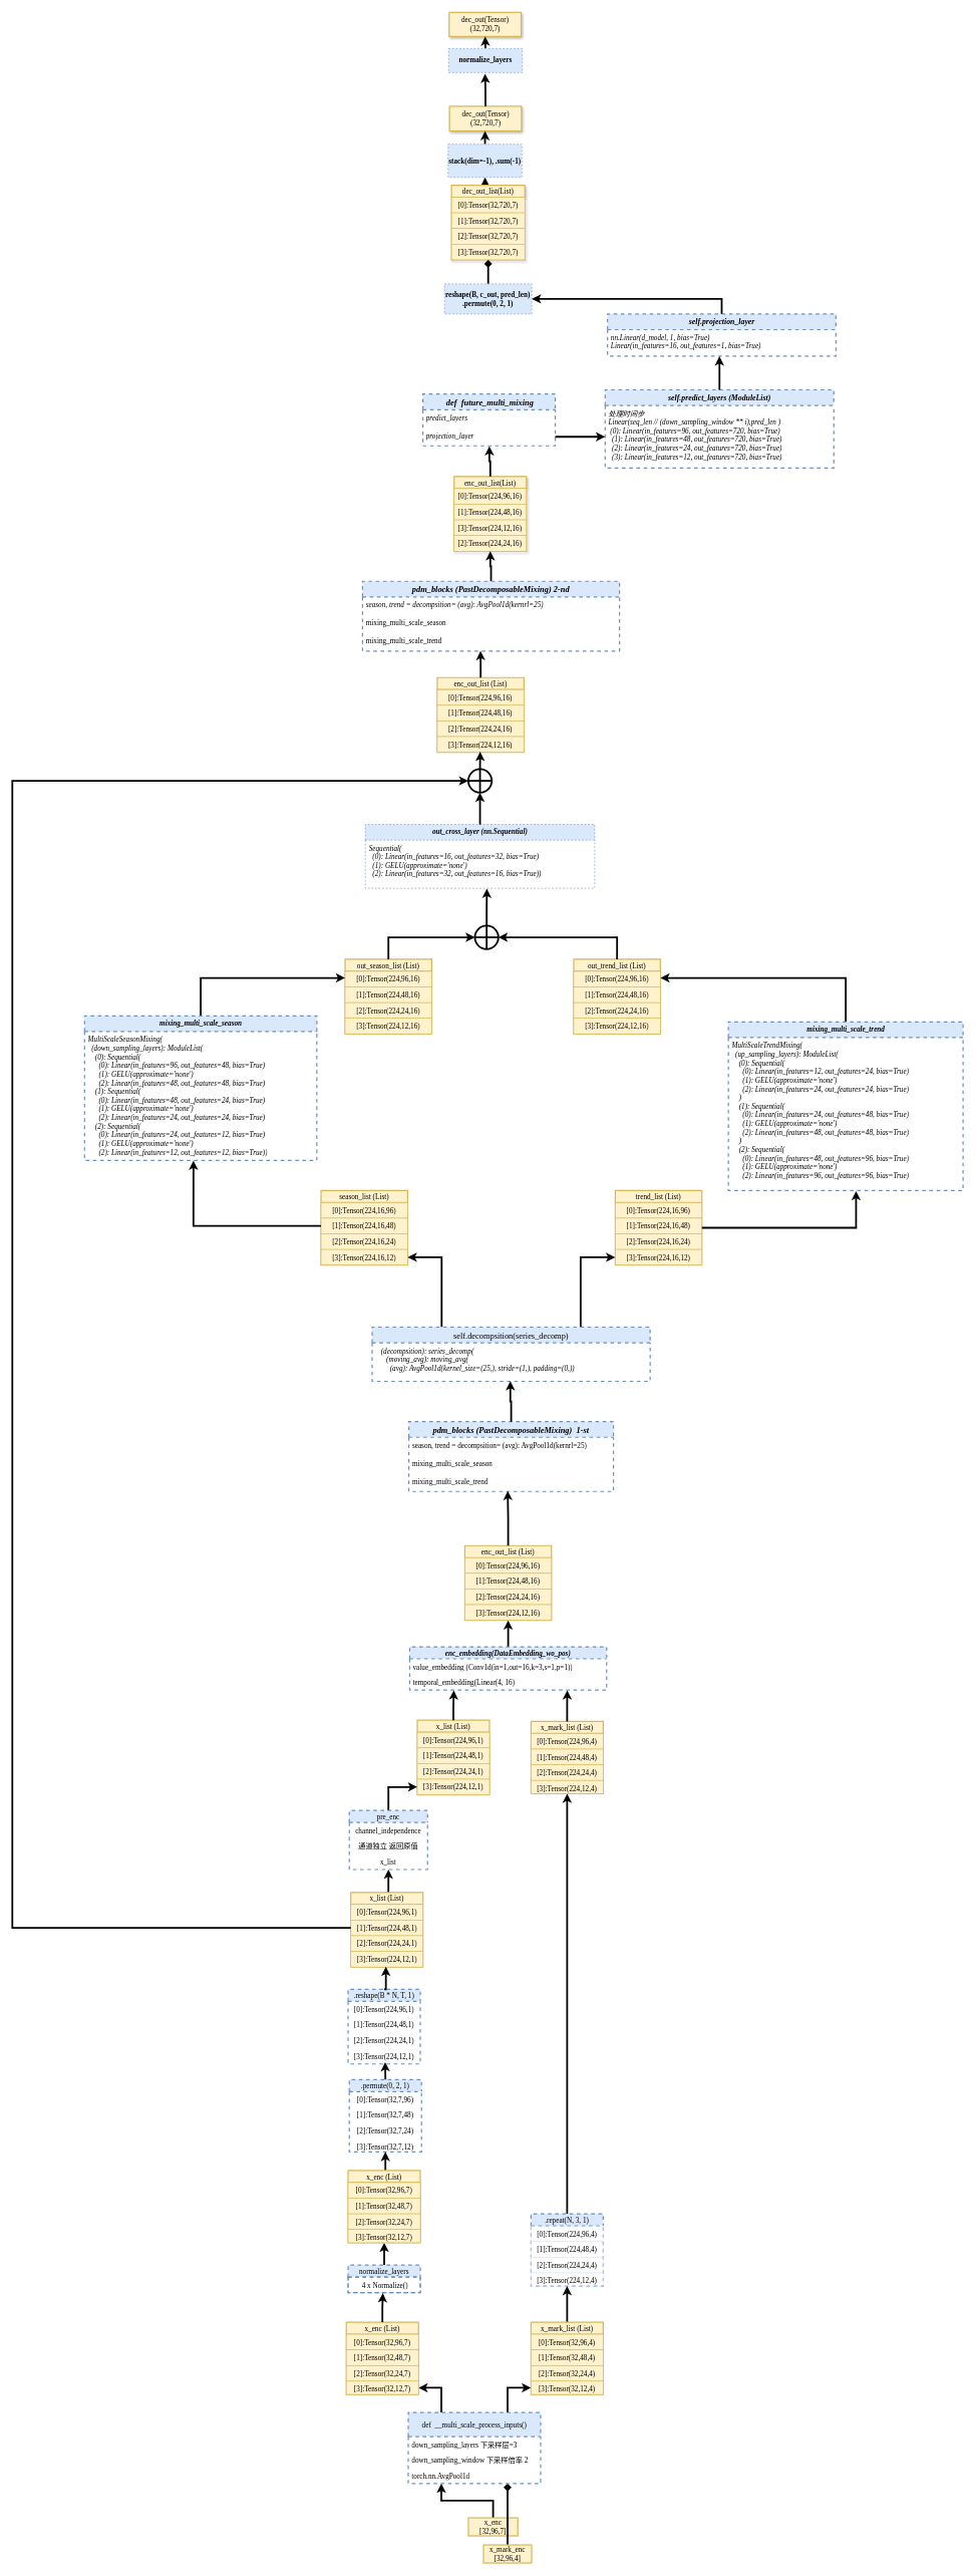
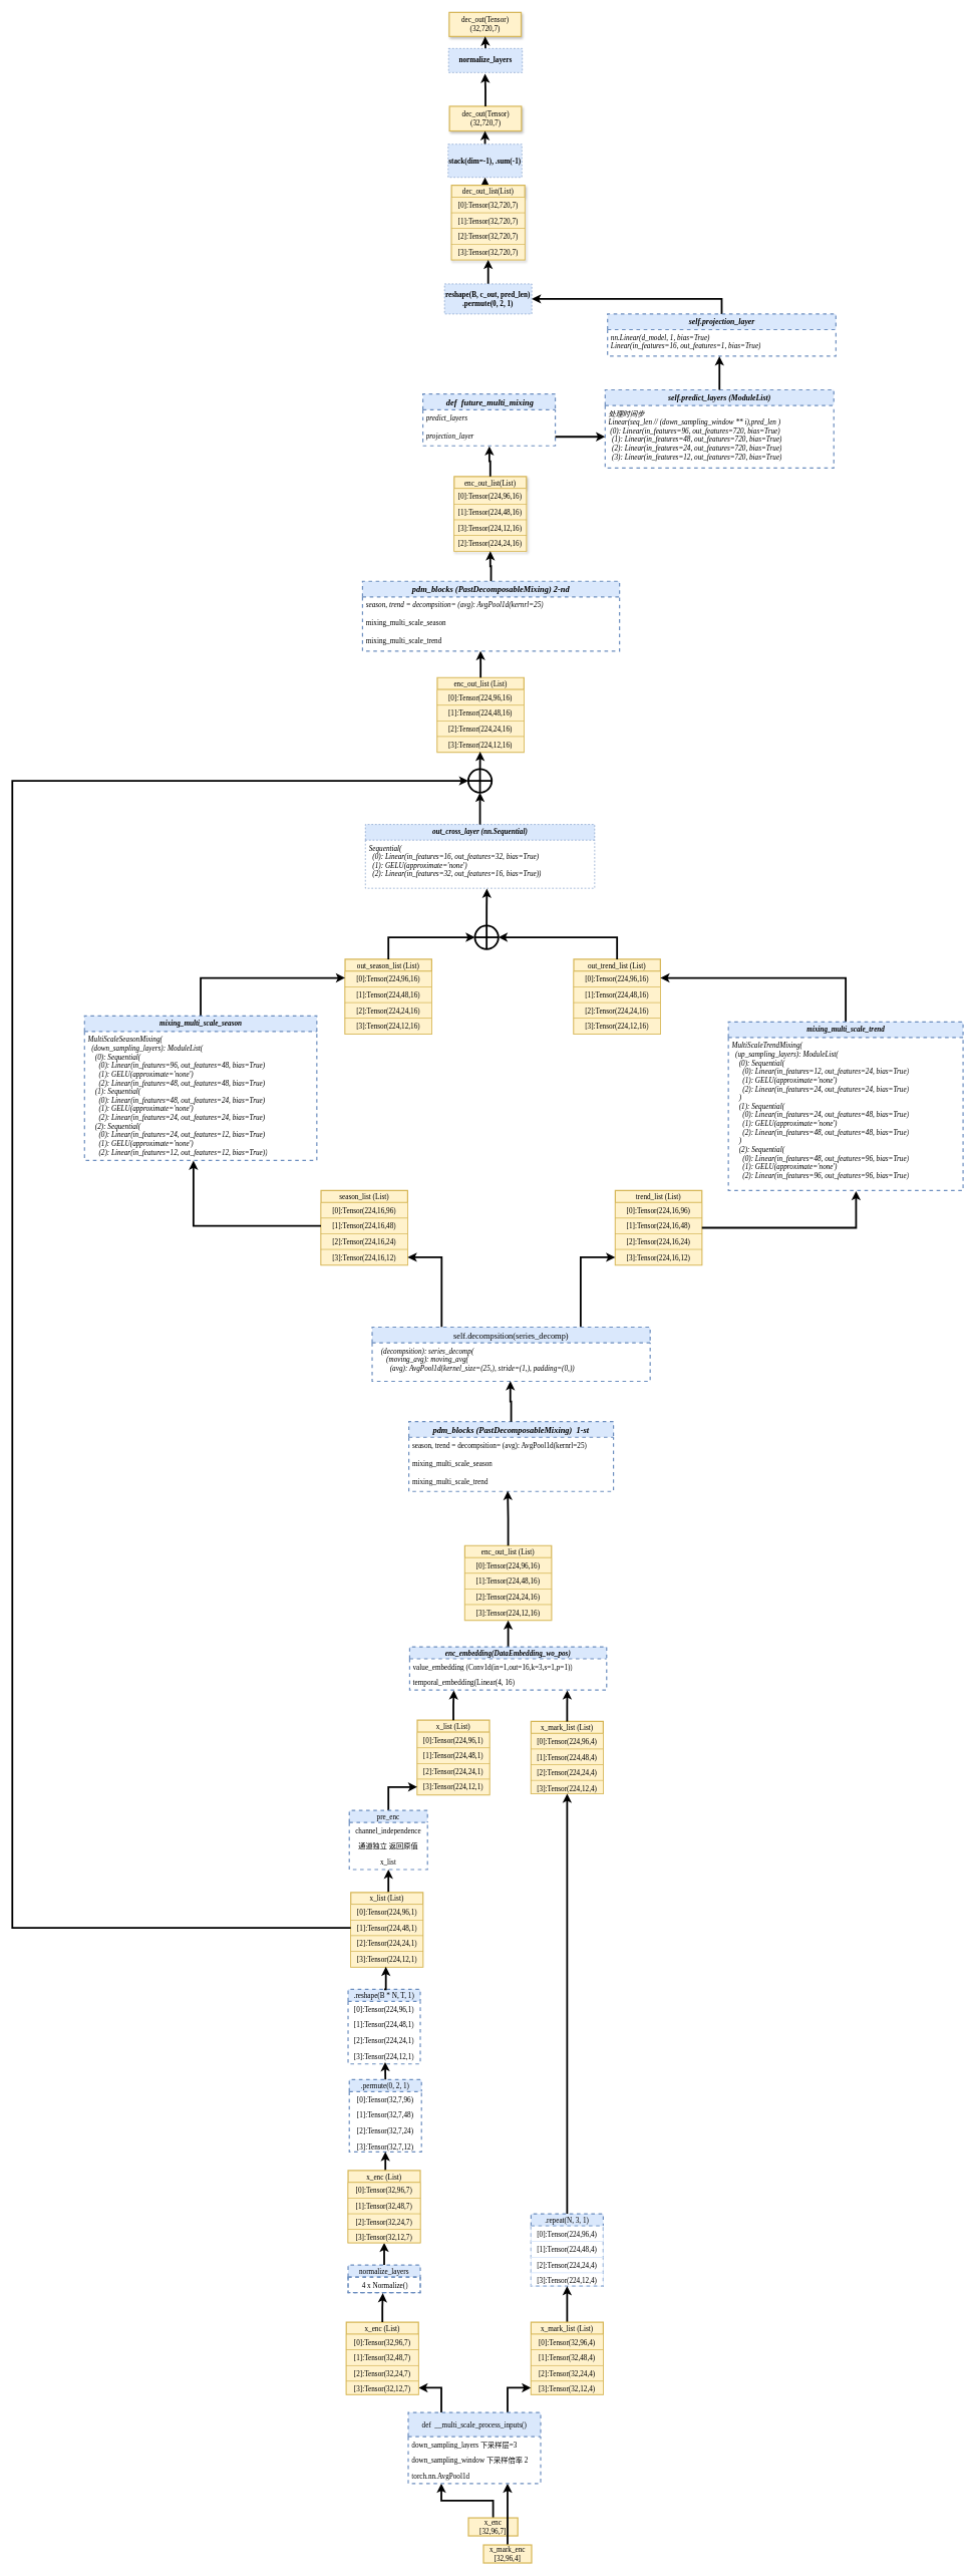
- <mxCell id="14" style="edgeStyle=orthogonalEdgeStyle;rounded=0;orthogonalLoop=1;jettySize=auto;html=1;exitX=0.5;exitY=0;exitDx=0;exitDy=0;strokeWidth=3;strokeColor=default;align=center;verticalAlign=middle;fontFamily=Helvetica;fontSize=11;fontColor=default;labelBackgroundColor=default;endArrow=diamond;" edge="1" parent="1" source="15" target="3"><mxGeometry relative="1" as="geometry" /></mxCell>
+ <mxCell id="14" style="edgeStyle=orthogonalEdgeStyle;rounded=0;orthogonalLoop=1;jettySize=auto;html=1;exitX=0.5;exitY=0;exitDx=0;exitDy=0;strokeWidth=3;strokeColor=default;align=center;verticalAlign=middle;fontFamily=Helvetica;fontSize=11;fontColor=default;labelBackgroundColor=default;endArrow=classic;" edge="1" parent="1" source="15" target="3"><mxGeometry relative="1" as="geometry" /></mxCell>
- <mxCell id="102" style="edgeStyle=orthogonalEdgeStyle;rounded=0;orthogonalLoop=1;jettySize=auto;html=1;exitX=0.5;exitY=0;exitDx=0;exitDy=0;entryX=0.75;entryY=1;entryDx=0;entryDy=0;strokeColor=default;strokeWidth=3;align=center;verticalAlign=middle;fontFamily=Helvetica;fontSize=11;fontColor=default;labelBackgroundColor=default;endArrow=diamond;" edge="1" parent="1" source="103" target="106"><mxGeometry relative="1" as="geometry" /></mxCell>
+ <mxCell id="102" style="edgeStyle=orthogonalEdgeStyle;rounded=0;orthogonalLoop=1;jettySize=auto;html=1;exitX=0.5;exitY=0;exitDx=0;exitDy=0;entryX=0.75;entryY=1;entryDx=0;entryDy=0;strokeColor=default;strokeWidth=3;align=center;verticalAlign=middle;fontFamily=Helvetica;fontSize=11;fontColor=default;labelBackgroundColor=default;endArrow=classic;" edge="1" parent="1" source="103" target="106"><mxGeometry relative="1" as="geometry" /></mxCell>
